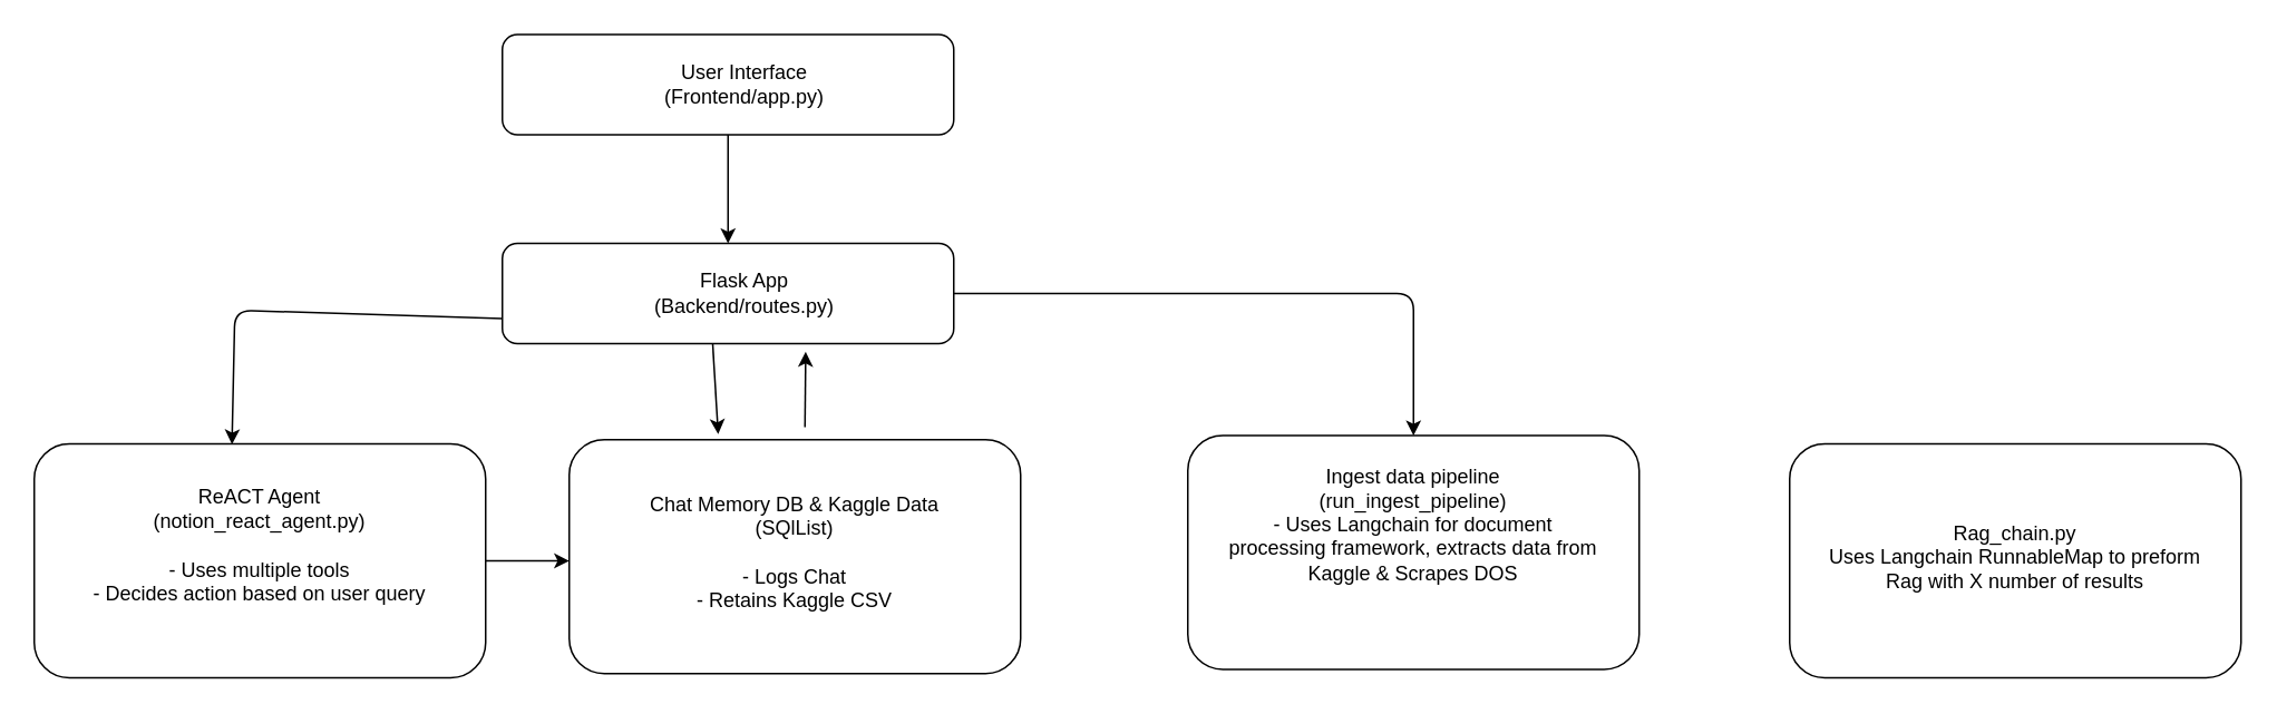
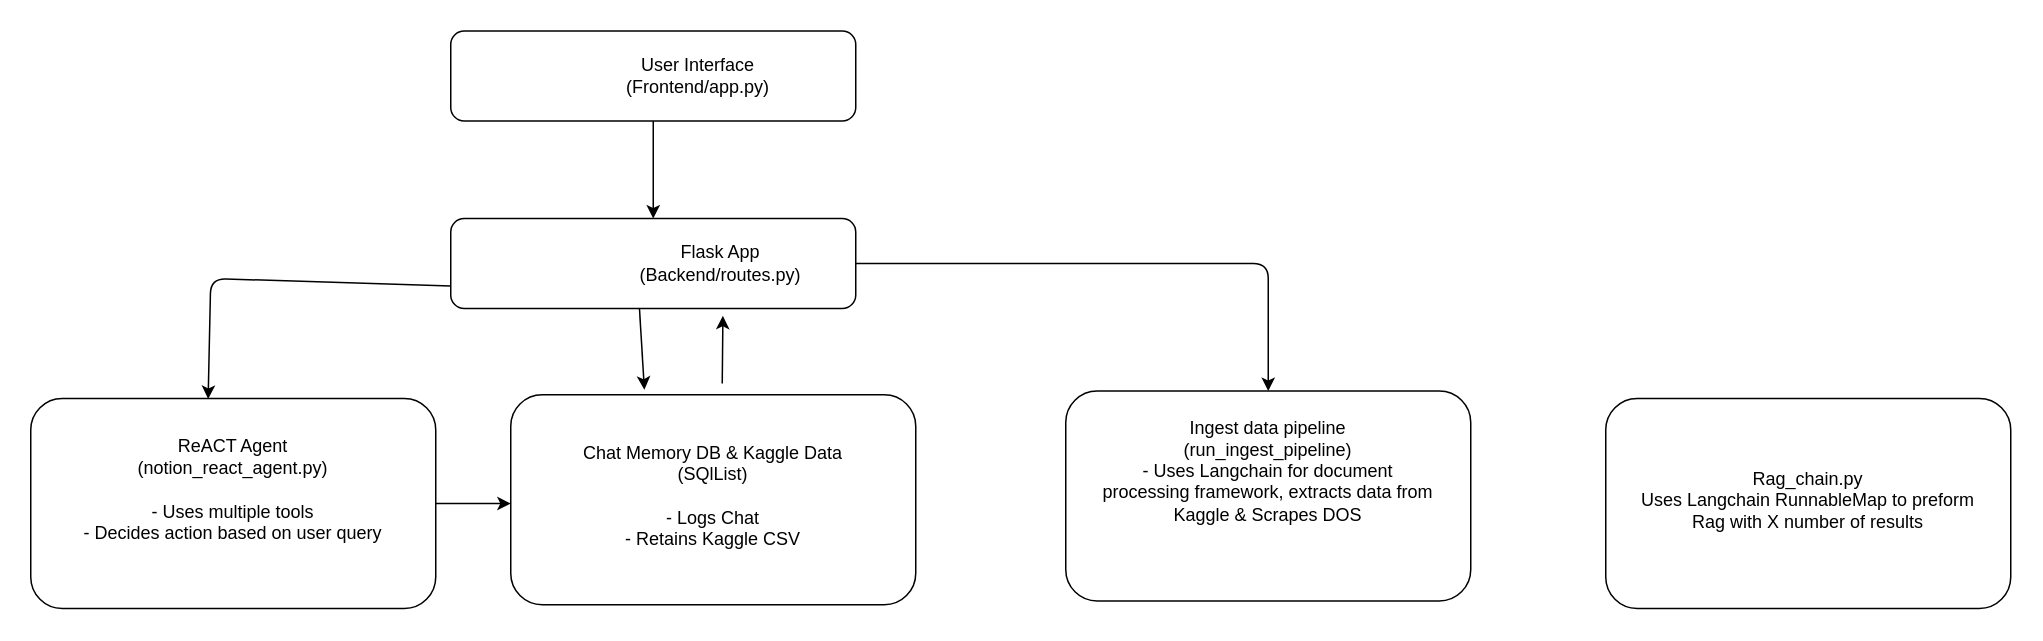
- <mxCell id="3" value="User Interface&lt;div&gt;&lt;span style=&quot;background-color: transparent;&quot;&gt;(Frontend/app.py)&lt;/span&gt;&lt;/div&gt;" style="text;html=1;align=center;verticalAlign=middle;whiteSpace=wrap;rounded=0;" vertex="1" parent="1"><mxGeometry x="360" y="35" width="170" height="30" as="geometry" /></mxCell>
+ <mxCell id="3" value="User Interface&lt;div&gt;&lt;span style=&quot;background-color: transparent;&quot;&gt;(Frontend/app.py)&lt;/span&gt;&lt;/div&gt;" style="text;html=1;align=center;verticalAlign=middle;whiteSpace=wrap;rounded=0;" vertex="1" parent="1"><mxGeometry x="380" y="35" width="170" height="30" as="geometry" /></mxCell>
- <mxCell id="6" value="&lt;div&gt;&lt;font color=&quot;#000000&quot;&gt;Flask App&lt;/font&gt;&lt;/div&gt;&lt;div&gt;(Backend/routes.py)&lt;/div&gt;" style="text;html=1;align=center;verticalAlign=middle;whiteSpace=wrap;rounded=0;" vertex="1" parent="1"><mxGeometry x="360" y="160" width="170" height="30" as="geometry" /></mxCell>
+ <mxCell id="6" value="&lt;div&gt;&lt;font color=&quot;#000000&quot;&gt;Flask App&lt;/font&gt;&lt;/div&gt;&lt;div&gt;(Backend/routes.py)&lt;/div&gt;" style="text;html=1;align=center;verticalAlign=middle;whiteSpace=wrap;rounded=0;" vertex="1" parent="1"><mxGeometry x="395" y="160" width="170" height="30" as="geometry" /></mxCell>
